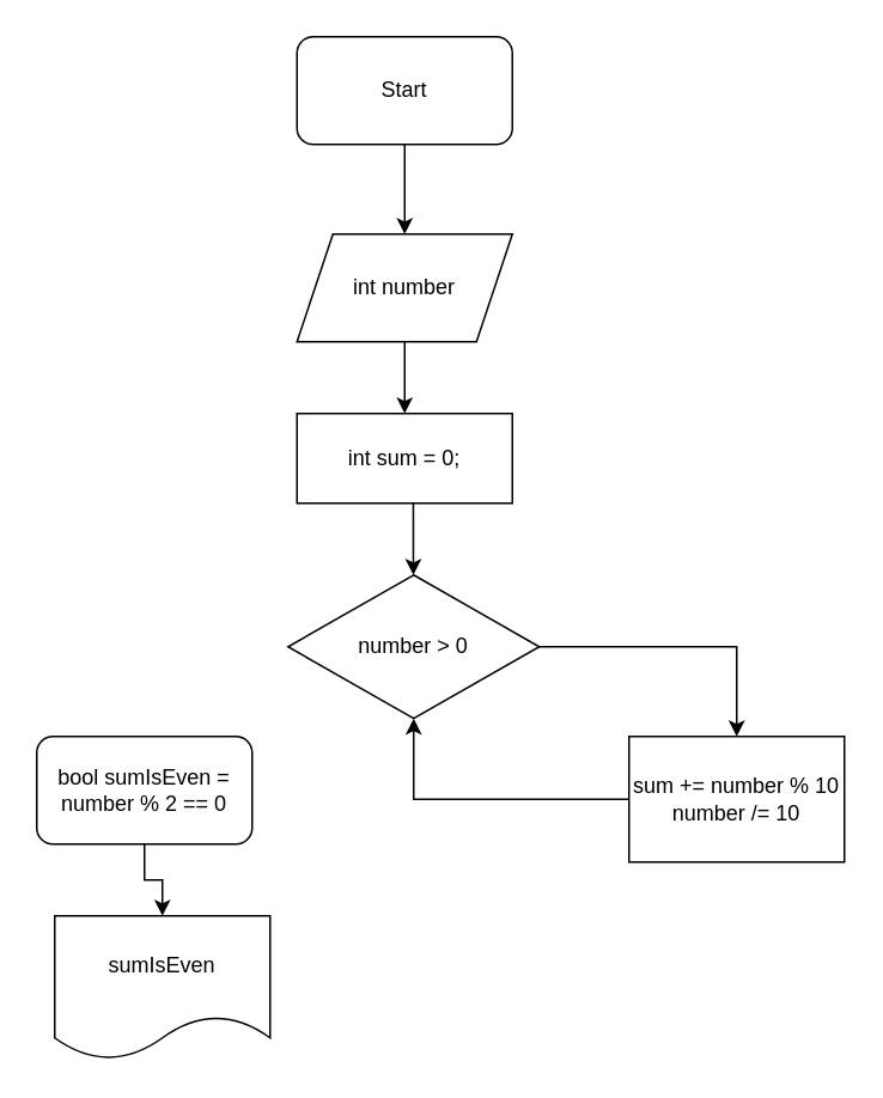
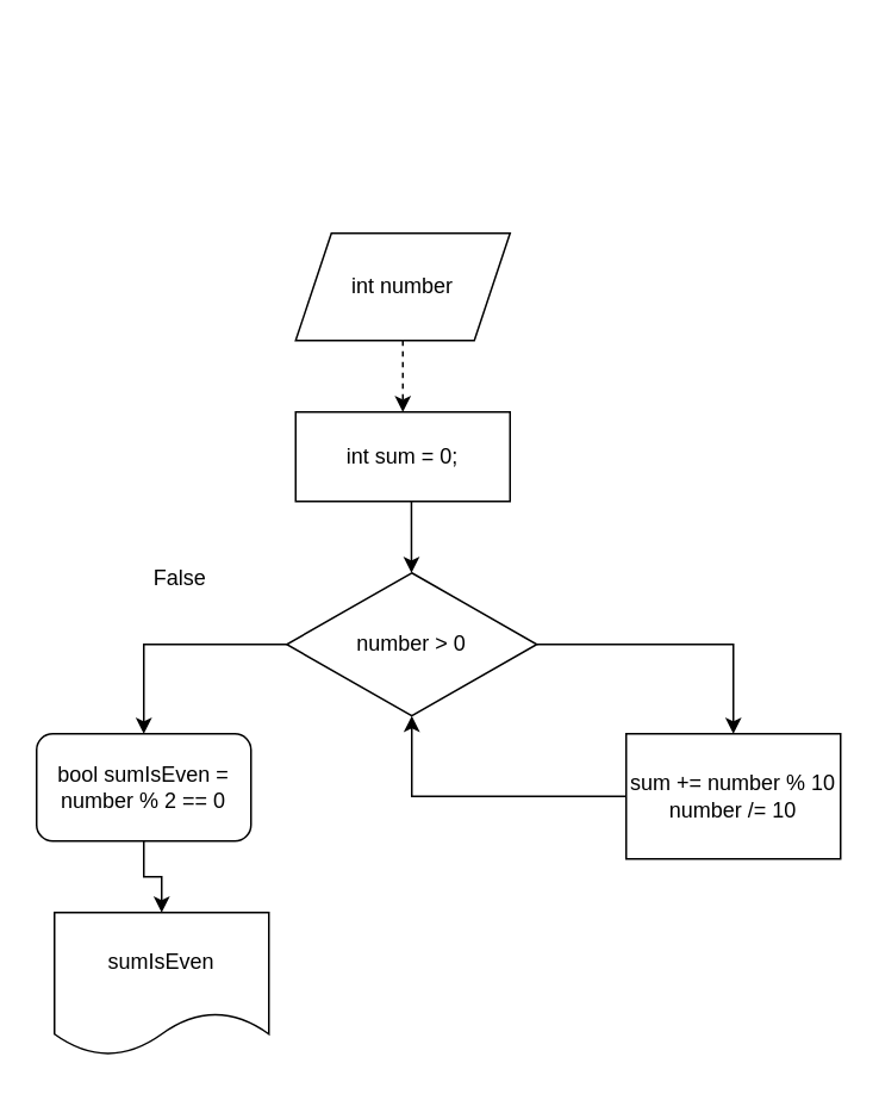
- <mxCell id="3" value="Start" style="rounded=1;whiteSpace=wrap;html=1;" vertex="1" parent="1"><mxGeometry x="165" y="20" width="120" height="60" as="geometry" /></mxCell>
- <mxCell id="2" style="edgeStyle=orthogonalEdgeStyle;rounded=0;orthogonalLoop=1;jettySize=auto;html=1;" edge="1" parent="1" source="3" target="5"><mxGeometry relative="1" as="geometry" /></mxCell>
- <mxCell id="4" style="edgeStyle=orthogonalEdgeStyle;rounded=0;orthogonalLoop=1;jettySize=auto;html=1;" edge="1" parent="1" source="5" target="12"><mxGeometry relative="1" as="geometry" /></mxCell>
+ <mxCell id="4" style="edgeStyle=orthogonalEdgeStyle;rounded=0;orthogonalLoop=1;jettySize=auto;html=1;dashed=1;" edge="1" parent="1" source="5" target="12"><mxGeometry relative="1" as="geometry" /></mxCell>
+ <mxCell id="16" value="False" style="text;html=1;align=center;verticalAlign=middle;resizable=0;points=[];autosize=1;strokeColor=none;fillColor=none;" vertex="1" parent="1"><mxGeometry x="75" y="308" width="50" height="30" as="geometry" /></mxCell>
+ <mxCell id="9" style="edgeStyle=orthogonalEdgeStyle;rounded=0;orthogonalLoop=1;jettySize=auto;html=1;" edge="1" parent="1" source="10" target="15"><mxGeometry relative="1" as="geometry" /></mxCell>
